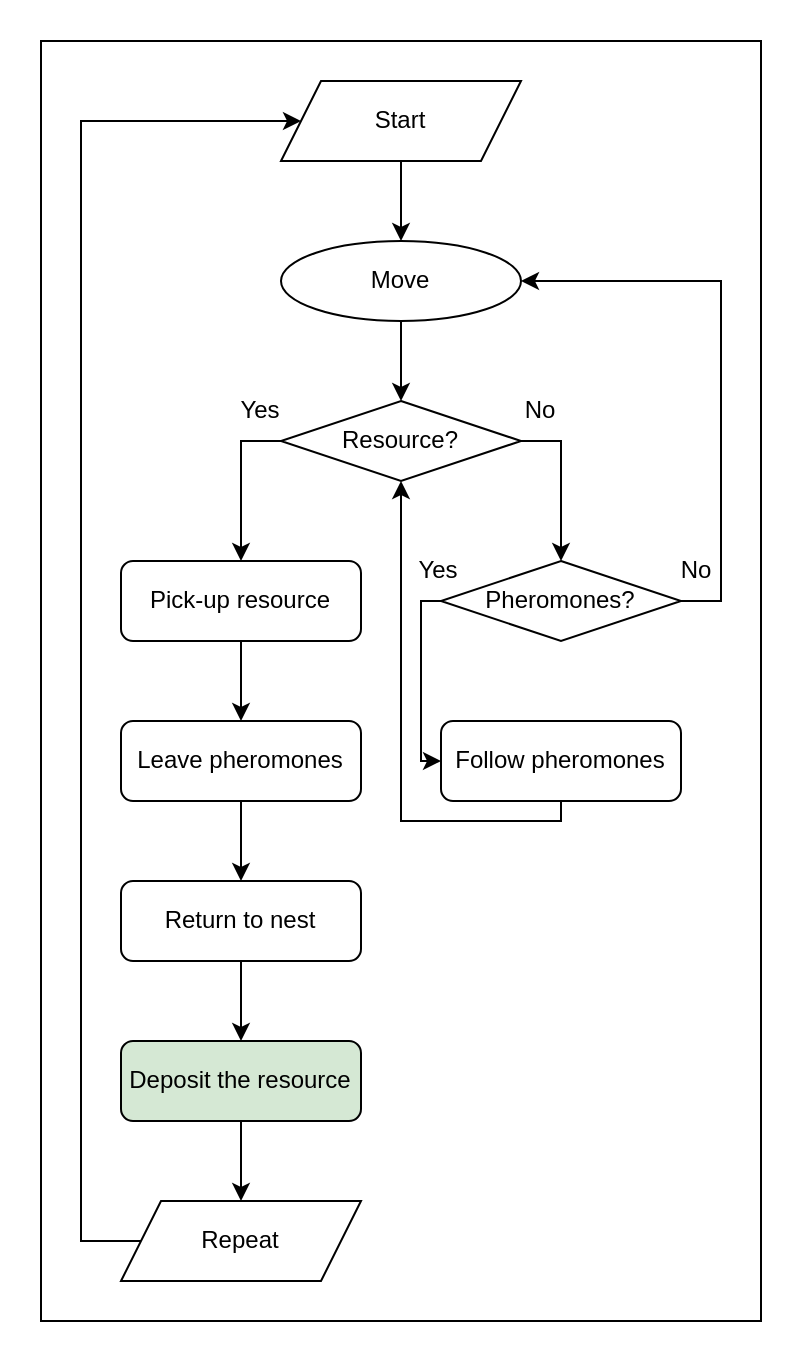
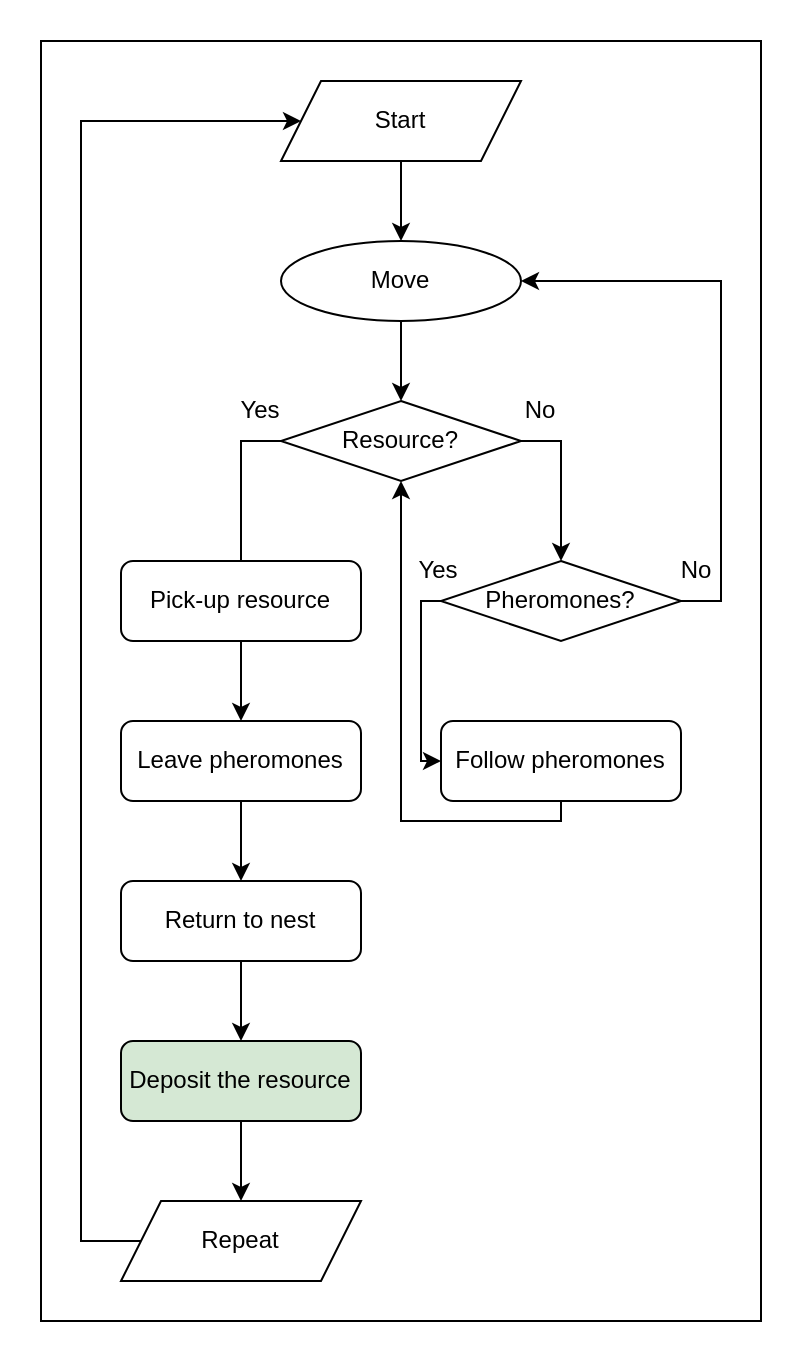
- <mxCell id="7" style="edgeStyle=orthogonalEdgeStyle;rounded=0;orthogonalLoop=1;jettySize=auto;html=1;entryX=0.5;entryY=0;entryDx=0;entryDy=0;" edge="1" parent="1" source="9" target="11"><mxGeometry relative="1" as="geometry"><mxPoint x="120" y="270" as="targetPoint" /><Array as="points"><mxPoint x="120" y="220" /></Array></mxGeometry></mxCell>
+ <mxCell id="7" style="edgeStyle=orthogonalEdgeStyle;rounded=0;orthogonalLoop=1;jettySize=auto;html=1;entryX=0.5;entryY=0;entryDx=0;entryDy=0;endArrow=none;" edge="1" parent="1" source="9" target="11"><mxGeometry relative="1" as="geometry"><mxPoint x="120" y="270" as="targetPoint" /><Array as="points"><mxPoint x="120" y="220" /></Array></mxGeometry></mxCell>
